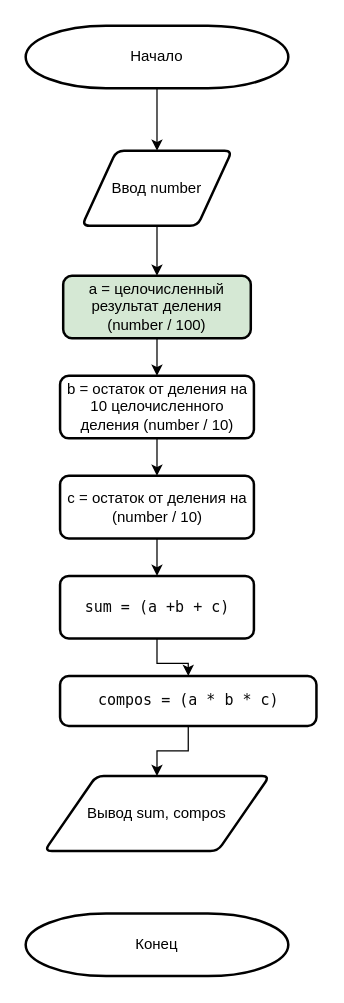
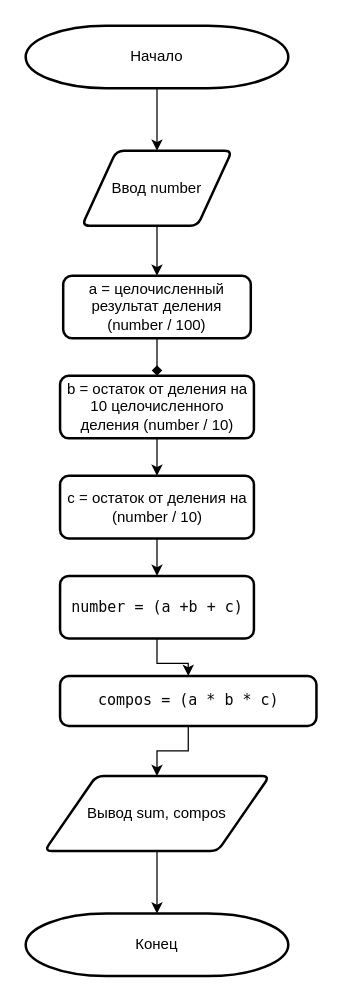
- <mxCell id="7" value="a = целочисленный результат деления (number / 100)" style="rounded=1;whiteSpace=wrap;html=1;absoluteArcSize=1;arcSize=14;strokeWidth=2;fillColor=#d5e8d4;" vertex="1" parent="1"><mxGeometry x="50" y="220" width="150" height="50" as="geometry" /></mxCell>
+ <mxCell id="7" value="a = целочисленный результат деления (number / 100)" style="rounded=1;whiteSpace=wrap;html=1;absoluteArcSize=1;arcSize=14;strokeWidth=2;" vertex="1" parent="1"><mxGeometry x="50" y="220" width="150" height="50" as="geometry" /></mxCell>
- <mxCell id="12" value="" style="endArrow=classic;html=1;exitX=0.5;exitY=1;exitDx=0;exitDy=0;entryX=0.5;entryY=0;entryDx=0;entryDy=0;" edge="1" parent="1" source="7" target="8"><mxGeometry width="50" height="50" relative="1" as="geometry"><mxPoint x="-125" y="380" as="sourcePoint" /><mxPoint x="128" y="300" as="targetPoint" /></mxGeometry></mxCell>
+ <mxCell id="12" value="" style="endArrow=diamond;html=1;exitX=0.5;exitY=1;exitDx=0;exitDy=0;entryX=0.5;entryY=0;entryDx=0;entryDy=0;" edge="1" parent="1" source="7" target="8"><mxGeometry width="50" height="50" relative="1" as="geometry"><mxPoint x="-125" y="380" as="sourcePoint" /><mxPoint x="128" y="300" as="targetPoint" /></mxGeometry></mxCell>
- <mxCell id="16" value="&lt;pre style=&quot;background-color: #ffffff ; color: #080808 ; font-family: &amp;#34;jetbrains mono&amp;#34; , monospace ; font-size: 9 8pt&quot;&gt;sum = (a +b + c)&lt;/pre&gt;" style="rounded=1;whiteSpace=wrap;html=1;absoluteArcSize=1;arcSize=14;strokeWidth=2;" vertex="1" parent="1"><mxGeometry x="47.5" y="460" width="155" height="50" as="geometry" /></mxCell>
+ <mxCell id="16" value="&lt;pre style=&quot;background-color: #ffffff ; color: #080808 ; font-family: &amp;#34;jetbrains mono&amp;#34; , monospace ; font-size: 9 8pt&quot;&gt;number = (a +b + c)&lt;/pre&gt;" style="rounded=1;whiteSpace=wrap;html=1;absoluteArcSize=1;arcSize=14;strokeWidth=2;" vertex="1" parent="1"><mxGeometry x="47.5" y="460" width="155" height="50" as="geometry" /></mxCell>
+ <mxCell id="14" value="" style="endArrow=classic;html=1;entryX=0.5;entryY=0;entryDx=0;entryDy=0;exitX=0.5;exitY=1;exitDx=0;exitDy=0;entryPerimeter=0;" edge="1" parent="1" source="11" target="3"><mxGeometry width="50" height="50" relative="1" as="geometry"><mxPoint x="135" y="440" as="sourcePoint" /><mxPoint x="135" y="470" as="targetPoint" /></mxGeometry></mxCell>
